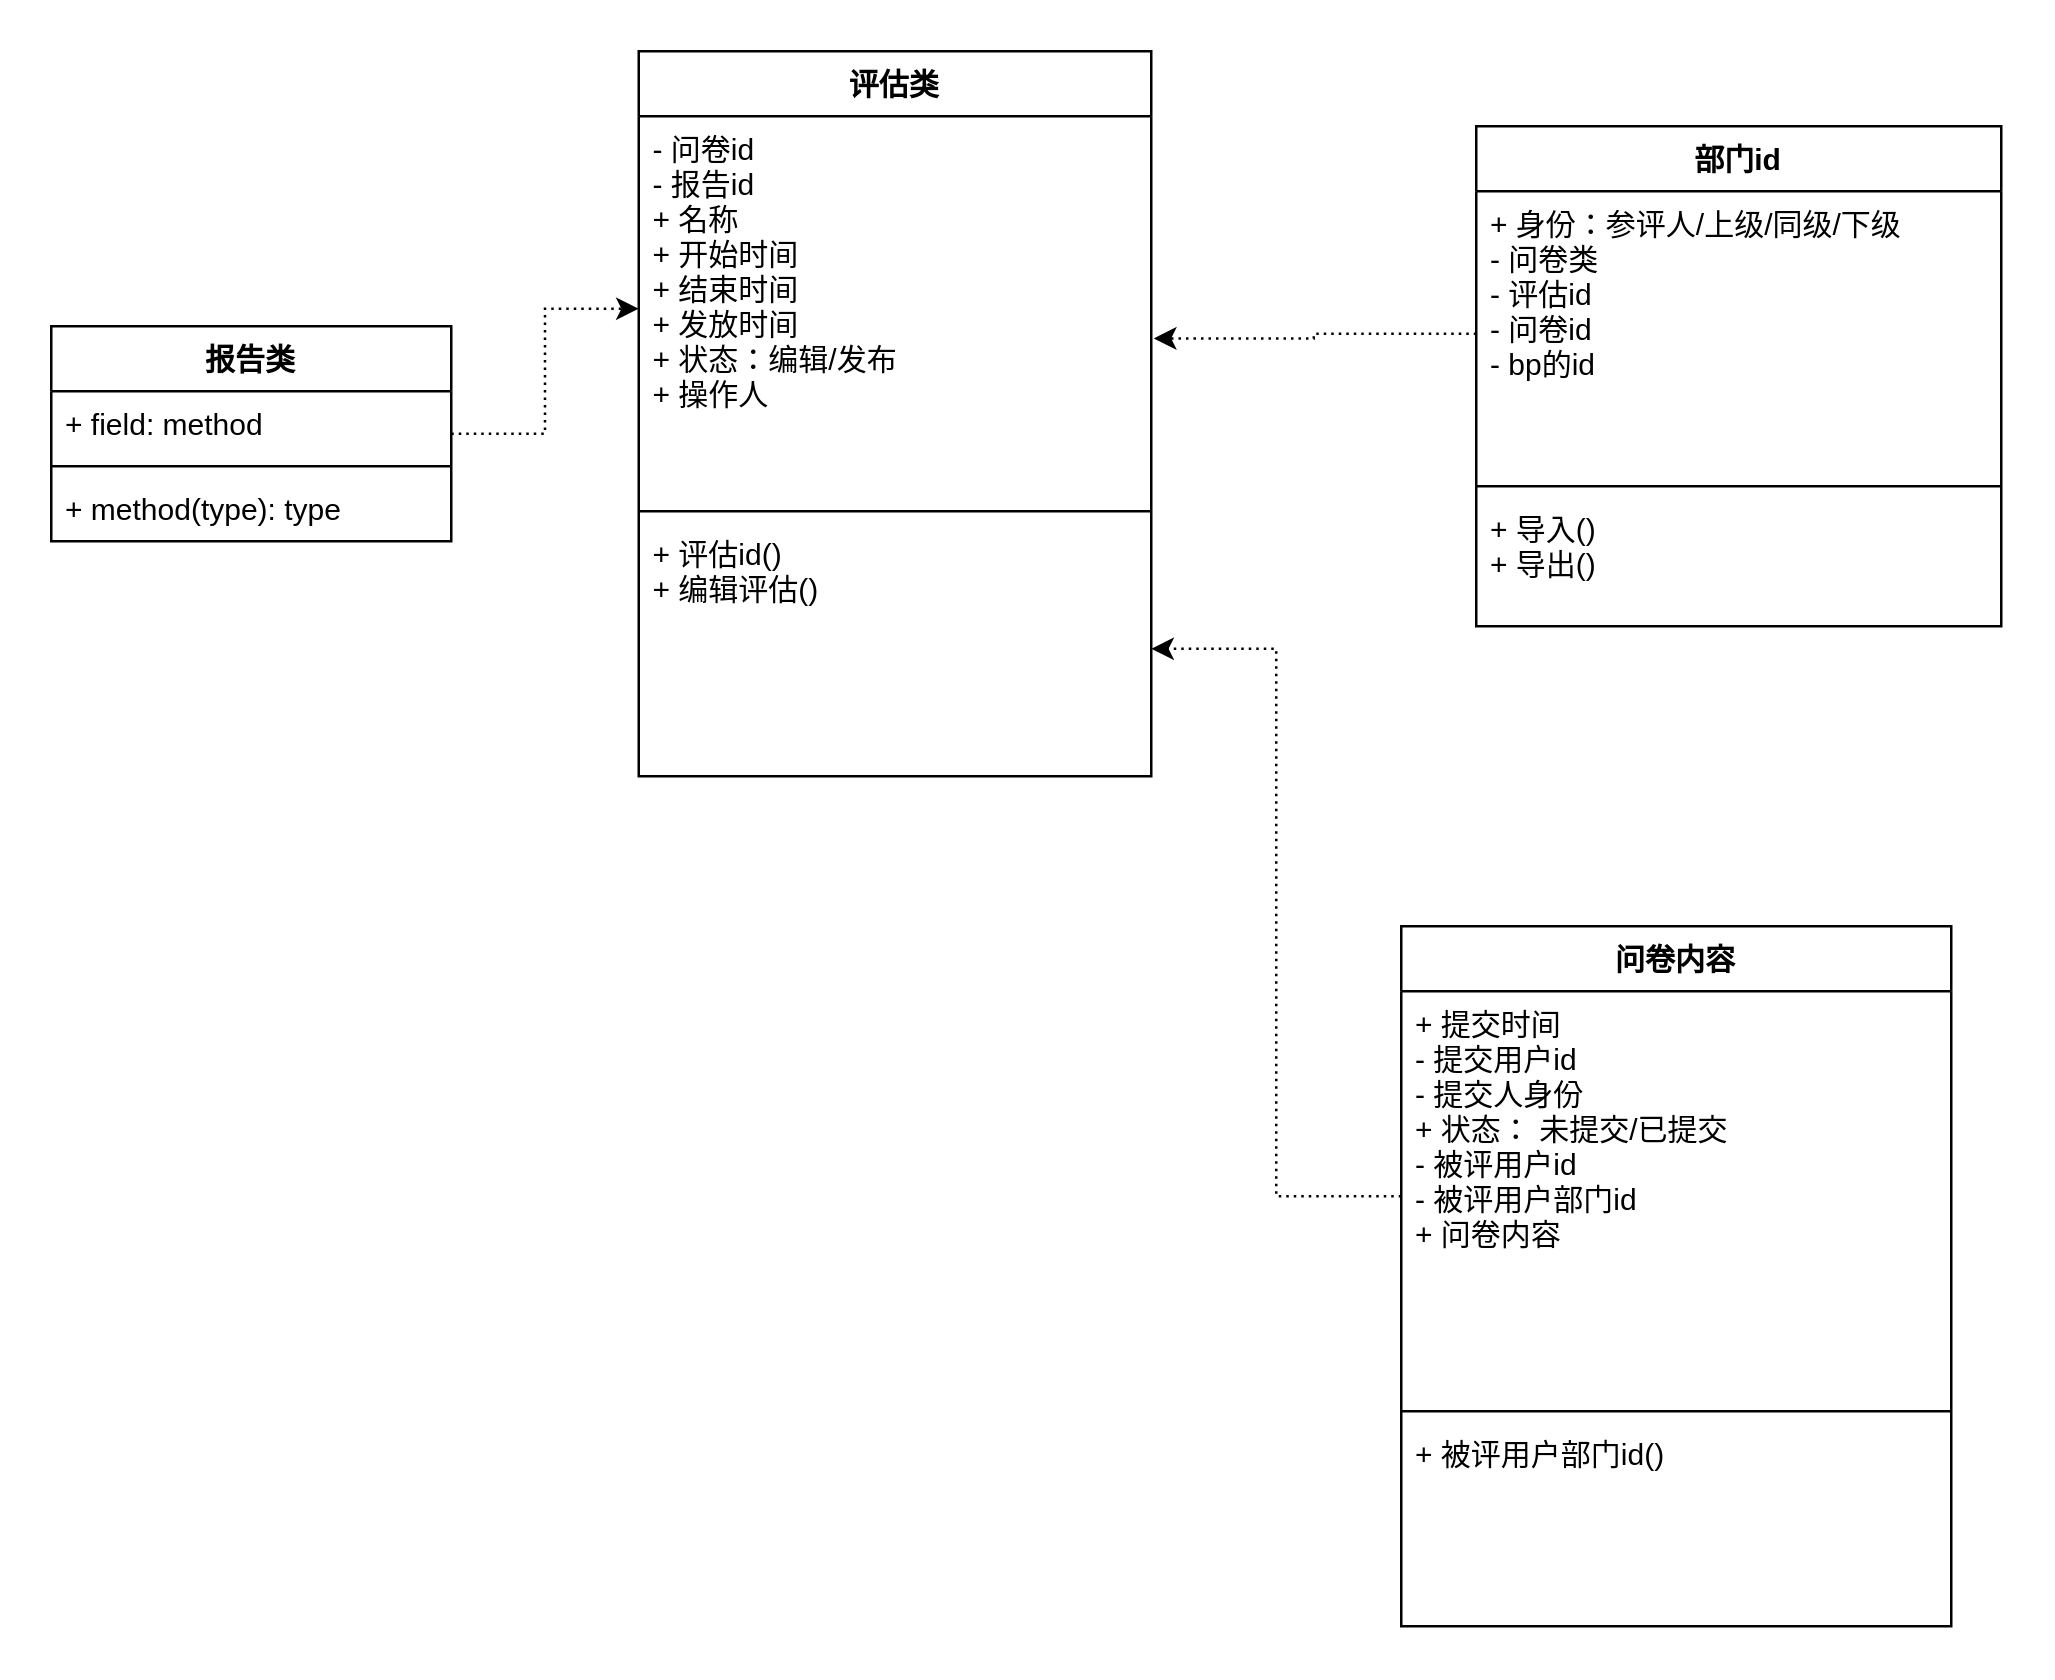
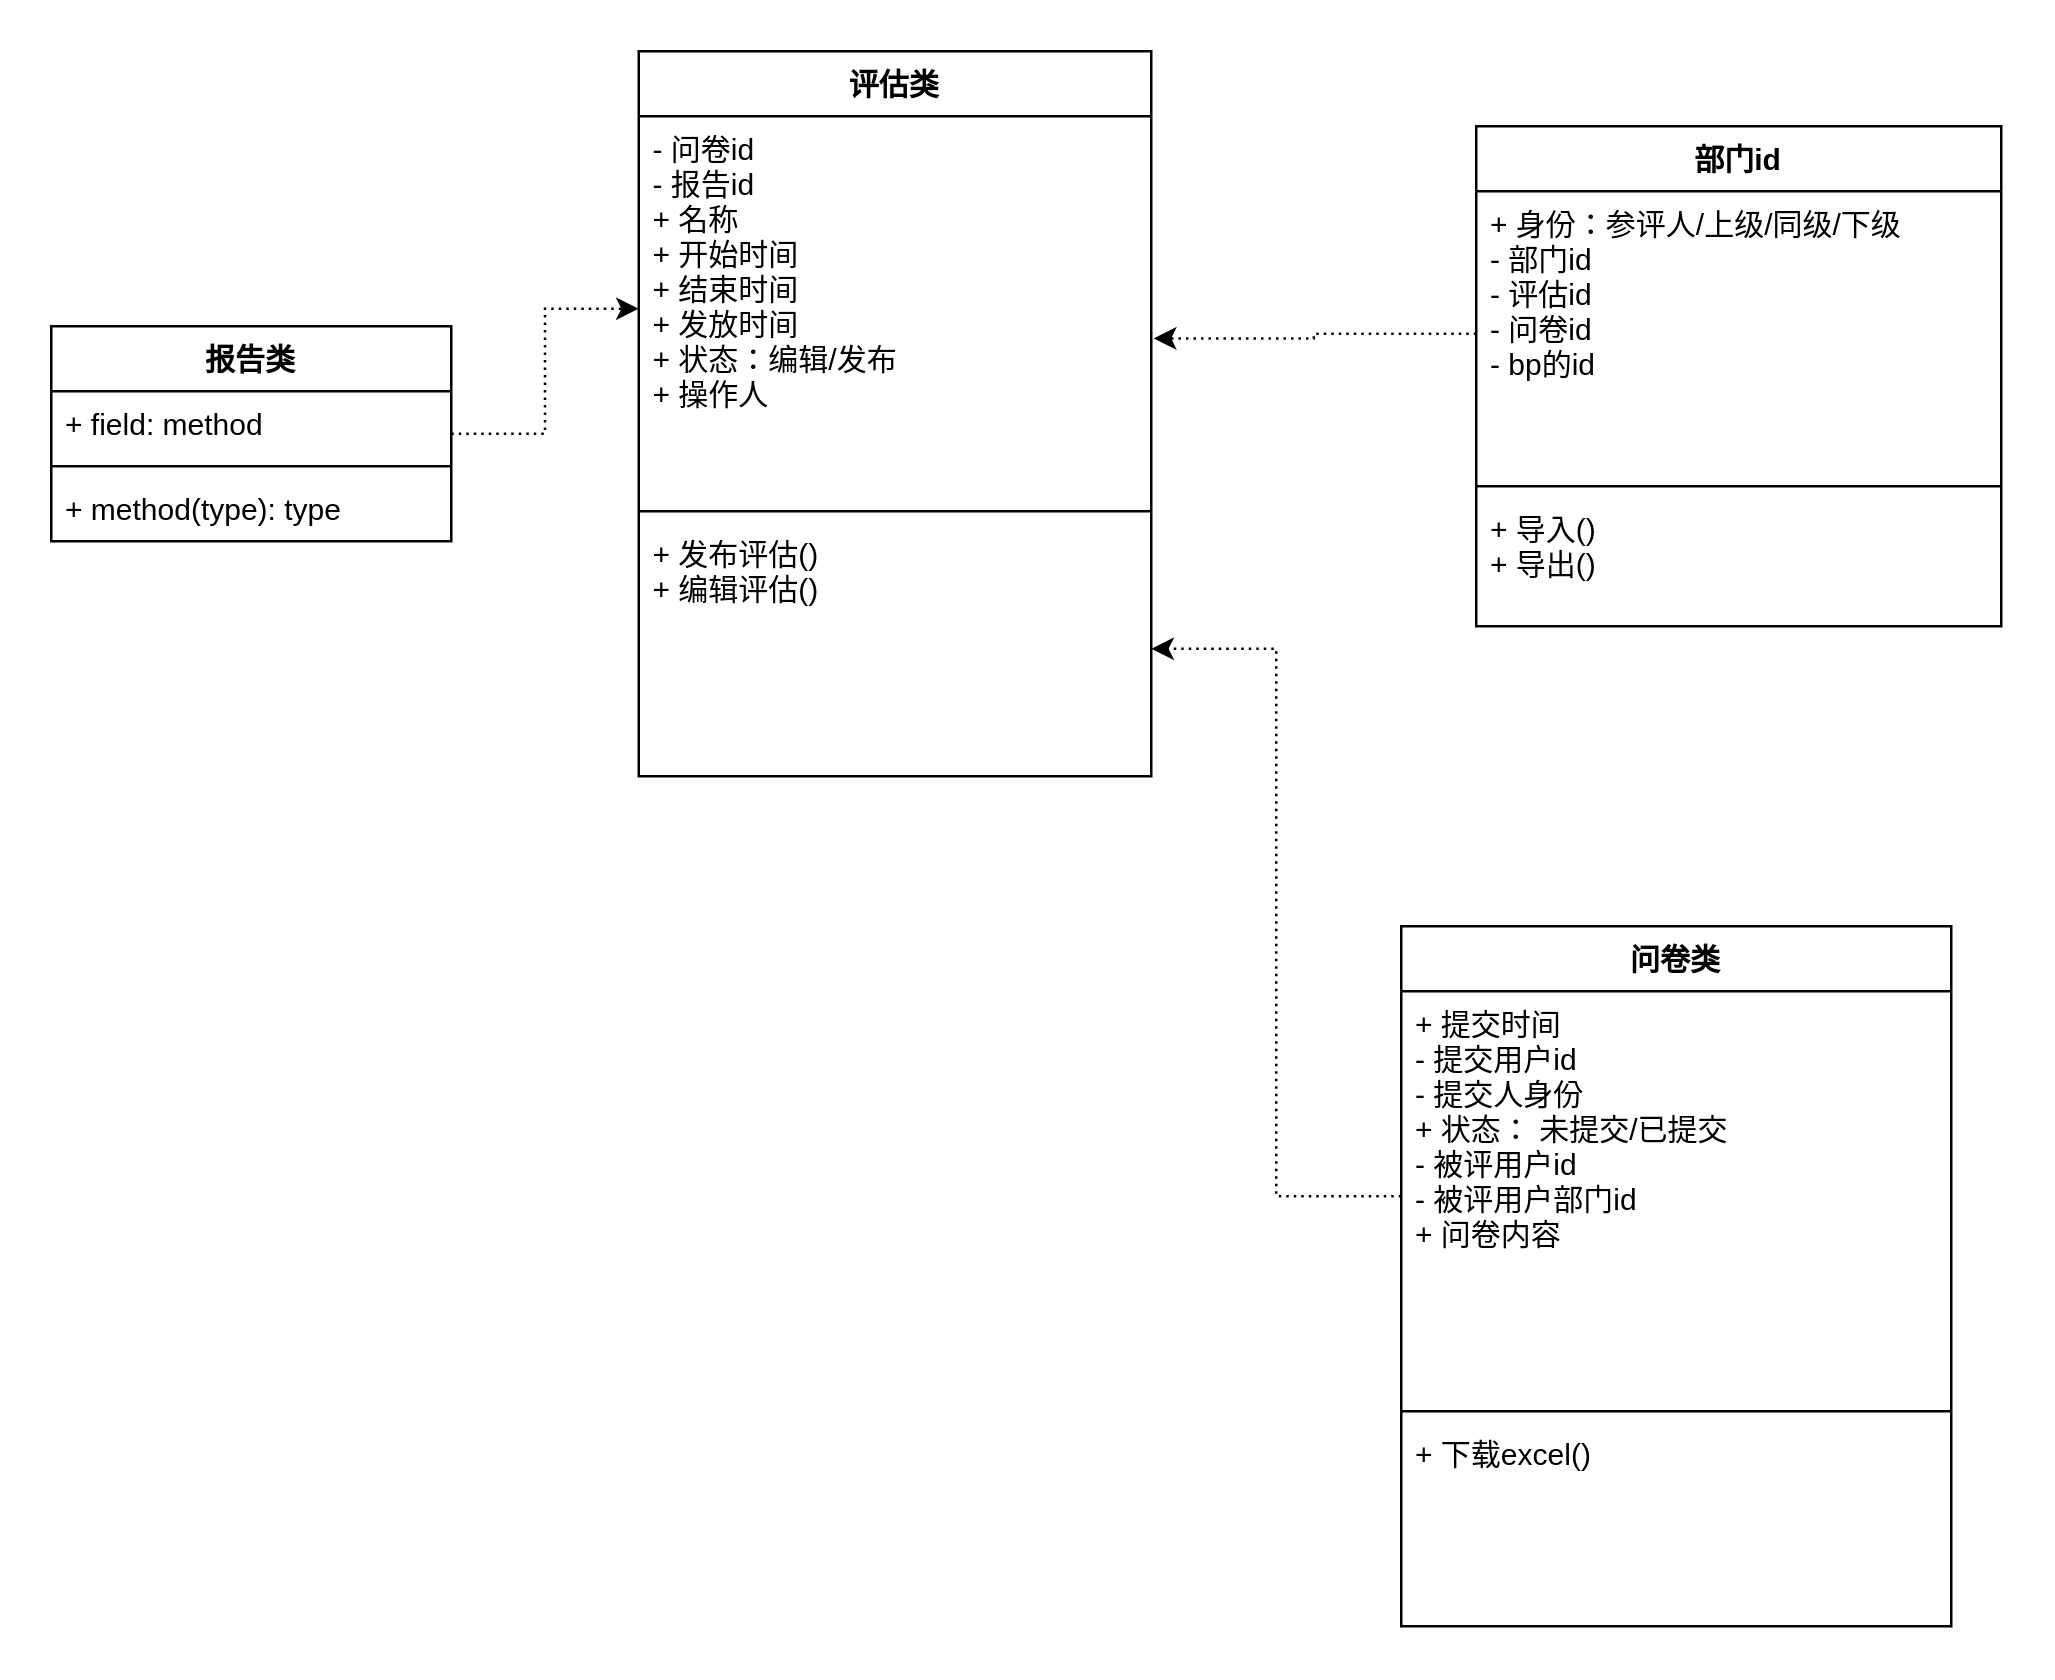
- <mxCell id="7" value="+ 身份：参评人/上级/同级/下级&#10;- 问卷类&#10;- 评估id&#10;- 问卷id&#10;- bp的id&#10;&#10;&#10;" style="text;strokeColor=none;fillColor=none;align=left;verticalAlign=top;spacingLeft=4;spacingRight=4;overflow=hidden;rotatable=0;points=[[0,0.5],[1,0.5]];portConstraint=eastwest;" vertex="1" parent="6"><mxGeometry y="26" width="210" height="114" as="geometry" /></mxCell>
+ <mxCell id="7" value="+ 身份：参评人/上级/同级/下级&#10;- 部门id&#10;- 评估id&#10;- 问卷id&#10;- bp的id&#10;&#10;&#10;" style="text;strokeColor=none;fillColor=none;align=left;verticalAlign=top;spacingLeft=4;spacingRight=4;overflow=hidden;rotatable=0;points=[[0,0.5],[1,0.5]];portConstraint=eastwest;" vertex="1" parent="6"><mxGeometry y="26" width="210" height="114" as="geometry" /></mxCell>
- <mxCell id="5" value="+ 评估id()&#10;+ 编辑评估()" style="text;strokeColor=none;fillColor=none;align=left;verticalAlign=top;spacingLeft=4;spacingRight=4;overflow=hidden;rotatable=0;points=[[0,0.5],[1,0.5]];portConstraint=eastwest;" vertex="1" parent="2"><mxGeometry y="188" width="205" height="102" as="geometry" /></mxCell>
+ <mxCell id="5" value="+ 发布评估()&#10;+ 编辑评估()" style="text;strokeColor=none;fillColor=none;align=left;verticalAlign=top;spacingLeft=4;spacingRight=4;overflow=hidden;rotatable=0;points=[[0,0.5],[1,0.5]];portConstraint=eastwest;" vertex="1" parent="2"><mxGeometry y="188" width="205" height="102" as="geometry" /></mxCell>
- <mxCell id="16" value="问卷内容" style="swimlane;fontStyle=1;align=center;verticalAlign=top;childLayout=stackLayout;horizontal=1;startSize=26;horizontalStack=0;resizeParent=1;resizeParentMax=0;resizeLast=0;collapsible=1;marginBottom=0;" vertex="1" parent="1"><mxGeometry x="560" y="370" width="220" height="280" as="geometry" /></mxCell>
+ <mxCell id="16" value="问卷类" style="swimlane;fontStyle=1;align=center;verticalAlign=top;childLayout=stackLayout;horizontal=1;startSize=26;horizontalStack=0;resizeParent=1;resizeParentMax=0;resizeLast=0;collapsible=1;marginBottom=0;" vertex="1" parent="1"><mxGeometry x="560" y="370" width="220" height="280" as="geometry" /></mxCell>
- <mxCell id="19" value="+ 被评用户部门id()&#10;&#10;&#10;&#10;" style="text;strokeColor=none;fillColor=none;align=left;verticalAlign=top;spacingLeft=4;spacingRight=4;overflow=hidden;rotatable=0;points=[[0,0.5],[1,0.5]];portConstraint=eastwest;" vertex="1" parent="16"><mxGeometry y="198" width="220" height="82" as="geometry" /></mxCell>
+ <mxCell id="19" value="+ 下载excel()&#10;&#10;&#10;&#10;" style="text;strokeColor=none;fillColor=none;align=left;verticalAlign=top;spacingLeft=4;spacingRight=4;overflow=hidden;rotatable=0;points=[[0,0.5],[1,0.5]];portConstraint=eastwest;" vertex="1" parent="16"><mxGeometry y="198" width="220" height="82" as="geometry" /></mxCell>
